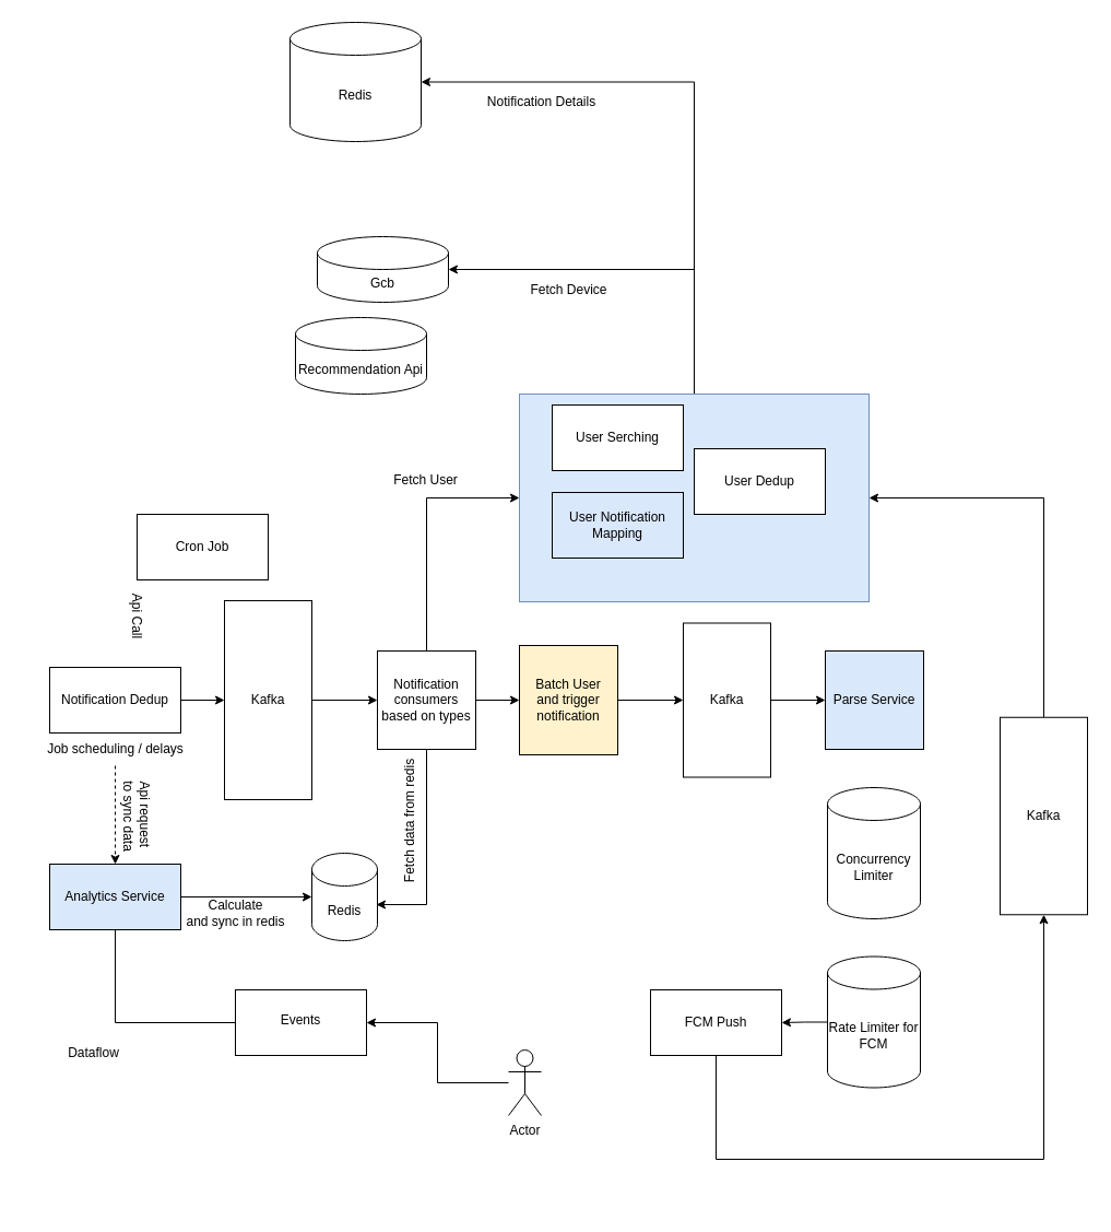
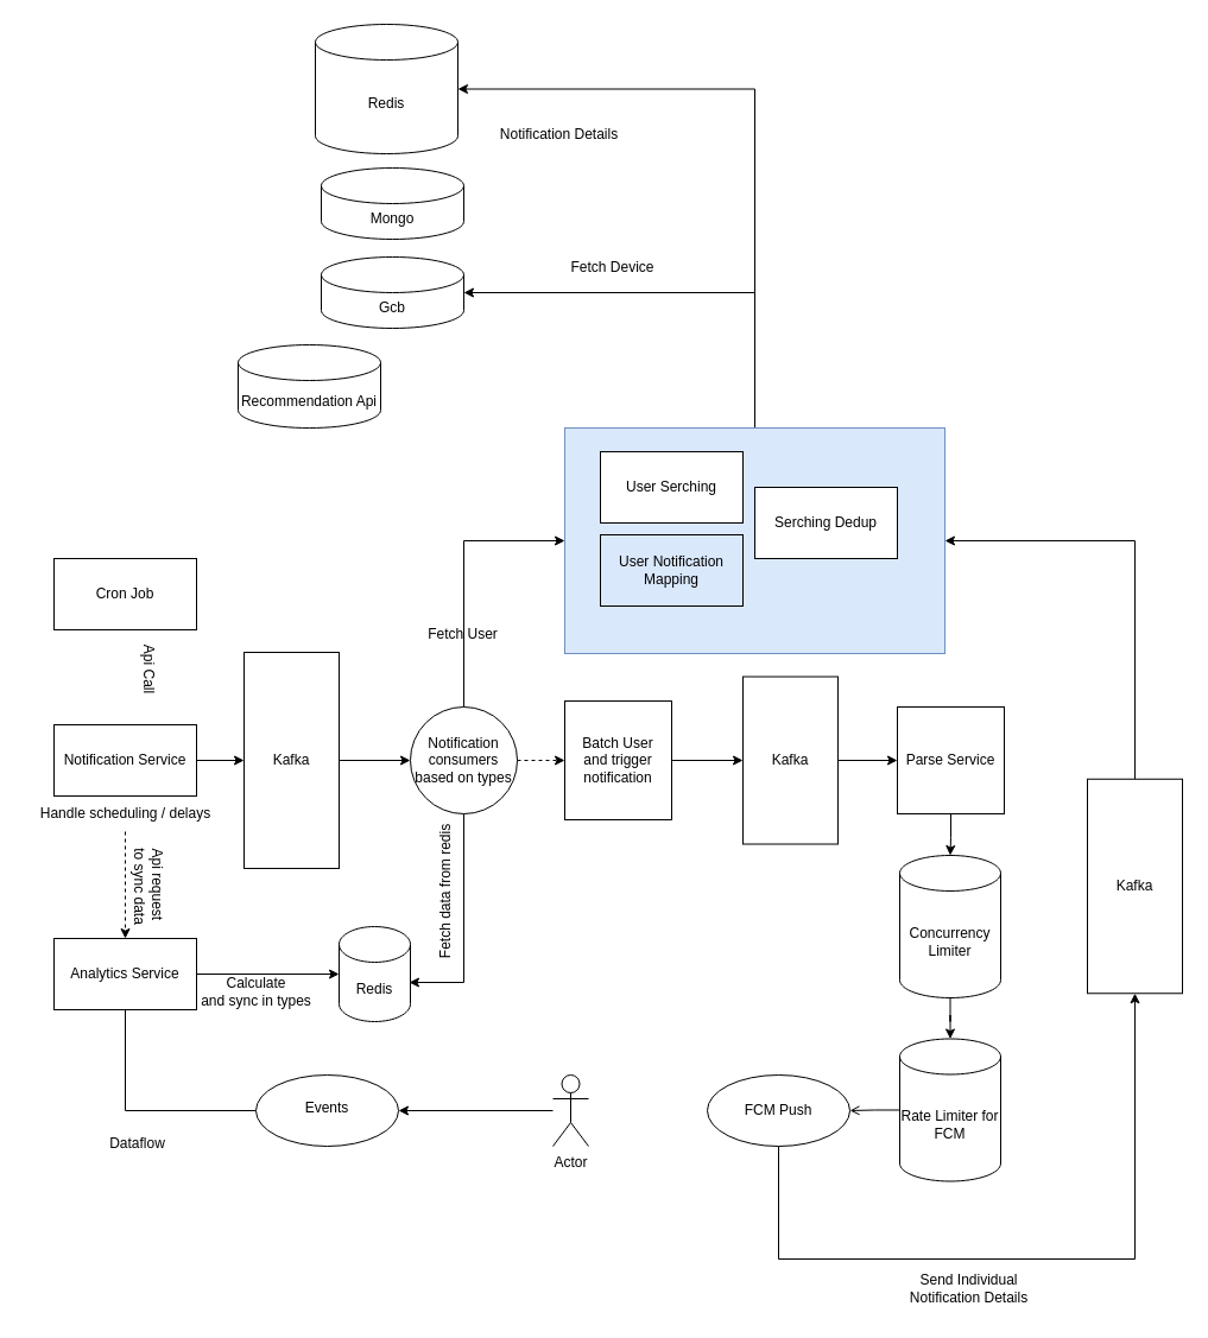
- <mxCell id="51" value="Notification Details" style="text;html=1;align=center;verticalAlign=middle;resizable=0;points=[];autosize=1;strokeColor=none;fillColor=none;" vertex="1" parent="1"><mxGeometry x="435" y="78" width="120" height="30" as="geometry" /></mxCell>
+ <mxCell id="51" value="Notification Details" style="text;html=1;align=center;verticalAlign=middle;resizable=0;points=[];autosize=1;strokeColor=none;fillColor=none;" vertex="1" parent="1"><mxGeometry x="410" y="98" width="120" height="30" as="geometry" /></mxCell>
+ <mxCell id="27" value="Mongo" style="shape=cylinder3;whiteSpace=wrap;html=1;boundedLbl=1;backgroundOutline=1;size=15;" vertex="1" parent="1"><mxGeometry x="270" y="141" width="120" height="60" as="geometry" /></mxCell>
- <mxCell id="28" value="Gcb" style="shape=cylinder3;whiteSpace=wrap;html=1;boundedLbl=1;backgroundOutline=1;size=15;" vertex="1" parent="1"><mxGeometry x="290" y="216" width="120" height="60" as="geometry" /></mxCell>
+ <mxCell id="28" value="Gcb" style="shape=cylinder3;whiteSpace=wrap;html=1;boundedLbl=1;backgroundOutline=1;size=15;" vertex="1" parent="1"><mxGeometry x="270" y="216" width="120" height="60" as="geometry" /></mxCell>
- <mxCell id="49" value="Fetch Device" style="text;html=1;align=center;verticalAlign=middle;resizable=0;points=[];autosize=1;strokeColor=none;fillColor=none;" vertex="1" parent="1"><mxGeometry x="475" y="250" width="90" height="30" as="geometry" /></mxCell>
+ <mxCell id="49" value="Fetch Device" style="text;html=1;align=center;verticalAlign=middle;resizable=0;points=[];autosize=1;strokeColor=none;fillColor=none;" vertex="1" parent="1"><mxGeometry x="470" y="210" width="90" height="30" as="geometry" /></mxCell>
- <mxCell id="29" value="Recommendation Api" style="shape=cylinder3;whiteSpace=wrap;html=1;boundedLbl=1;backgroundOutline=1;size=15;" vertex="1" parent="1"><mxGeometry x="270" y="290" width="120" height="70" as="geometry" /></mxCell>
+ <mxCell id="29" value="Recommendation Api" style="shape=cylinder3;whiteSpace=wrap;html=1;boundedLbl=1;backgroundOutline=1;size=15;" vertex="1" parent="1"><mxGeometry x="200" y="290" width="120" height="70" as="geometry" /></mxCell>
- <mxCell id="23" value="User Serching" style="rounded=0;whiteSpace=wrap;html=1;" vertex="1" parent="1"><mxGeometry x="505" y="370" width="120" height="60" as="geometry" /></mxCell>
+ <mxCell id="23" value="User Serching" style="rounded=0;whiteSpace=wrap;html=1;" vertex="1" parent="1"><mxGeometry x="505" y="380" width="120" height="60" as="geometry" /></mxCell>
- <mxCell id="26" value="Fetch User" style="text;html=1;align=center;verticalAlign=middle;resizable=0;points=[];autosize=1;strokeColor=none;fillColor=none;" vertex="1" parent="1"><mxGeometry x="349" y="424" width="80" height="30" as="geometry" /></mxCell>
+ <mxCell id="26" value="Fetch User" style="text;html=1;align=center;verticalAlign=middle;resizable=0;points=[];autosize=1;strokeColor=none;fillColor=none;" vertex="1" parent="1"><mxGeometry x="349" y="519" width="80" height="30" as="geometry" /></mxCell>
- <mxCell id="25" value="User Dedup" style="rounded=0;whiteSpace=wrap;html=1;" vertex="1" parent="1"><mxGeometry x="635" y="410" width="120" height="60" as="geometry" /></mxCell>
+ <mxCell id="25" value="Serching Dedup" style="rounded=0;whiteSpace=wrap;html=1;" vertex="1" parent="1"><mxGeometry x="635" y="410" width="120" height="60" as="geometry" /></mxCell>
- <mxCell id="5" value="Cron Job" style="rounded=0;whiteSpace=wrap;html=1;" vertex="1" parent="1"><mxGeometry x="125" y="470" width="120" height="60" as="geometry" /></mxCell>
+ <mxCell id="5" value="Cron Job" style="rounded=0;whiteSpace=wrap;html=1;" vertex="1" parent="1"><mxGeometry x="45" y="470" width="120" height="60" as="geometry" /></mxCell>
- <mxCell id="7" value="Notification Dedup" style="rounded=0;whiteSpace=wrap;html=1;" vertex="1" parent="1"><mxGeometry x="45" y="610" width="120" height="60" as="geometry" /></mxCell>
+ <mxCell id="7" value="Notification Service" style="rounded=0;whiteSpace=wrap;html=1;" vertex="1" parent="1"><mxGeometry x="45" y="610" width="120" height="60" as="geometry" /></mxCell>
- <mxCell id="16" value="Notification consumers based on types" style="whiteSpace=wrap;html=1;rounded=0;" vertex="1" parent="1"><mxGeometry x="345" y="595" width="90" height="90" as="geometry" /></mxCell>
+ <mxCell id="16" value="Notification consumers based on types" style="ellipse;whiteSpace=wrap;html=1;" vertex="1" parent="1"><mxGeometry x="345" y="595" width="90" height="90" as="geometry" /></mxCell>
- <mxCell id="15" value="" style="edgeStyle=orthogonalEdgeStyle;rounded=0;orthogonalLoop=1;jettySize=auto;html=1;" edge="1" parent="1" source="16" target="31"><mxGeometry relative="1" as="geometry" /></mxCell>
+ <mxCell id="15" value="" style="edgeStyle=orthogonalEdgeStyle;rounded=0;orthogonalLoop=1;jettySize=auto;html=1;dashed=1;" edge="1" parent="1" source="16" target="31"><mxGeometry relative="1" as="geometry" /></mxCell>
- <mxCell id="31" value="Batch User&lt;br&gt;and trigger&lt;br&gt;notification" style="whiteSpace=wrap;html=1;rounded=0;fillColor=#fff2cc;" vertex="1" parent="1"><mxGeometry x="475" y="590" width="90" height="100" as="geometry" /></mxCell>
+ <mxCell id="31" value="Batch User&lt;br&gt;and trigger&lt;br&gt;notification" style="whiteSpace=wrap;html=1;rounded=0;" vertex="1" parent="1"><mxGeometry x="475" y="590" width="90" height="100" as="geometry" /></mxCell>
- <mxCell id="35" value="Parse Service" style="whiteSpace=wrap;html=1;rounded=0;fillColor=#dae8fc;" vertex="1" parent="1"><mxGeometry x="755" y="595" width="90" height="90" as="geometry" /></mxCell>
+ <mxCell id="35" value="Parse Service" style="whiteSpace=wrap;html=1;rounded=0;" vertex="1" parent="1"><mxGeometry x="755" y="595" width="90" height="90" as="geometry" /></mxCell>
- <mxCell id="12" value="Job scheduling / delays" style="text;html=1;align=center;verticalAlign=middle;resizable=0;points=[];autosize=1;strokeColor=none;fillColor=none;" vertex="1" parent="1"><mxGeometry x="20" y="670" width="170" height="30" as="geometry" /></mxCell>
+ <mxCell id="12" value="Handle scheduling / delays" style="text;html=1;align=center;verticalAlign=middle;resizable=0;points=[];autosize=1;strokeColor=none;fillColor=none;" vertex="1" parent="1"><mxGeometry x="20" y="670" width="170" height="30" as="geometry" /></mxCell>
+ <mxCell id="34" value="" style="edgeStyle=orthogonalEdgeStyle;rounded=0;orthogonalLoop=1;jettySize=auto;html=1;" edge="1" parent="1" source="35" target="37"><mxGeometry relative="1" as="geometry"><mxPoint x="800" y="731" as="targetPoint" /></mxGeometry></mxCell>
- <mxCell id="18" value="Analytics Service" style="rounded=0;whiteSpace=wrap;html=1;fillColor=#dae8fc;" vertex="1" parent="1"><mxGeometry x="45" y="790" width="120" height="60" as="geometry" /></mxCell>
+ <mxCell id="18" value="Analytics Service" style="rounded=0;whiteSpace=wrap;html=1;" vertex="1" parent="1"><mxGeometry x="45" y="790" width="120" height="60" as="geometry" /></mxCell>
- <mxCell id="21" value="Calculate&lt;br&gt;and sync in redis" style="text;html=1;align=center;verticalAlign=middle;resizable=0;points=[];autosize=1;strokeColor=none;fillColor=none;" vertex="1" parent="1"><mxGeometry x="160" y="815" width="110" height="40" as="geometry" /></mxCell>
+ <mxCell id="21" value="Calculate&lt;br&gt;and sync in types" style="text;html=1;align=center;verticalAlign=middle;resizable=0;points=[];autosize=1;strokeColor=none;fillColor=none;" vertex="1" parent="1"><mxGeometry x="160" y="815" width="110" height="40" as="geometry" /></mxCell>
+ <mxCell id="36" value="" style="edgeStyle=orthogonalEdgeStyle;rounded=0;orthogonalLoop=1;jettySize=auto;html=1;" edge="1" parent="1" source="37" target="39"><mxGeometry relative="1" as="geometry" /></mxCell>
- <mxCell id="38" value="" style="edgeStyle=orthogonalEdgeStyle;rounded=0;orthogonalLoop=1;jettySize=auto;html=1;" edge="1" parent="1" source="39" target="41"><mxGeometry relative="1" as="geometry" /></mxCell>
+ <mxCell id="38" value="" style="edgeStyle=orthogonalEdgeStyle;rounded=0;orthogonalLoop=1;jettySize=auto;html=1;endArrow=open;" edge="1" parent="1" source="39" target="41"><mxGeometry relative="1" as="geometry" /></mxCell>
- <mxCell id="45" value="&lt;br&gt;Events" style="whiteSpace=wrap;html=1;verticalAlign=top;" vertex="1" parent="1"><mxGeometry x="215" y="905" width="120" height="60" as="geometry" /></mxCell>
+ <mxCell id="45" value="&lt;br&gt;Events" style="ellipse;whiteSpace=wrap;html=1;verticalAlign=top;" vertex="1" parent="1"><mxGeometry x="215" y="905" width="120" height="60" as="geometry" /></mxCell>
- <mxCell id="41" value="FCM Push" style="whiteSpace=wrap;html=1;" vertex="1" parent="1"><mxGeometry x="595" y="905" width="120" height="60" as="geometry" /></mxCell>
+ <mxCell id="41" value="FCM Push" style="ellipse;whiteSpace=wrap;html=1;" vertex="1" parent="1"><mxGeometry x="595" y="905" width="120" height="60" as="geometry" /></mxCell>
- <mxCell id="46" value="Dataflow" style="text;html=1;align=center;verticalAlign=middle;resizable=0;points=[];autosize=1;strokeColor=none;fillColor=none;" vertex="1" parent="1"><mxGeometry x="50" y="948" width="70" height="30" as="geometry" /></mxCell>
+ <mxCell id="46" value="Dataflow" style="text;html=1;align=center;verticalAlign=middle;resizable=0;points=[];autosize=1;strokeColor=none;fillColor=none;" vertex="1" parent="1"><mxGeometry x="80" y="948" width="70" height="30" as="geometry" /></mxCell>
- <mxCell id="43" value="Actor" style="shape=umlActor;verticalLabelPosition=bottom;verticalAlign=top;html=1;outlineConnect=0;" vertex="1" parent="1"><mxGeometry x="465" y="960" width="30" height="60" as="geometry" /></mxCell>
+ <mxCell id="43" value="Actor" style="shape=umlActor;verticalLabelPosition=bottom;verticalAlign=top;html=1;outlineConnect=0;" vertex="1" parent="1"><mxGeometry x="465" y="905" width="30" height="60" as="geometry" /></mxCell>
+ <mxCell id="52" value="Send Individual&lt;br&gt;Notification Details" style="text;html=1;align=center;verticalAlign=middle;resizable=0;points=[];autosize=1;strokeColor=none;fillColor=none;" vertex="1" parent="1"><mxGeometry x="755" y="1065" width="120" height="40" as="geometry" /></mxCell>
